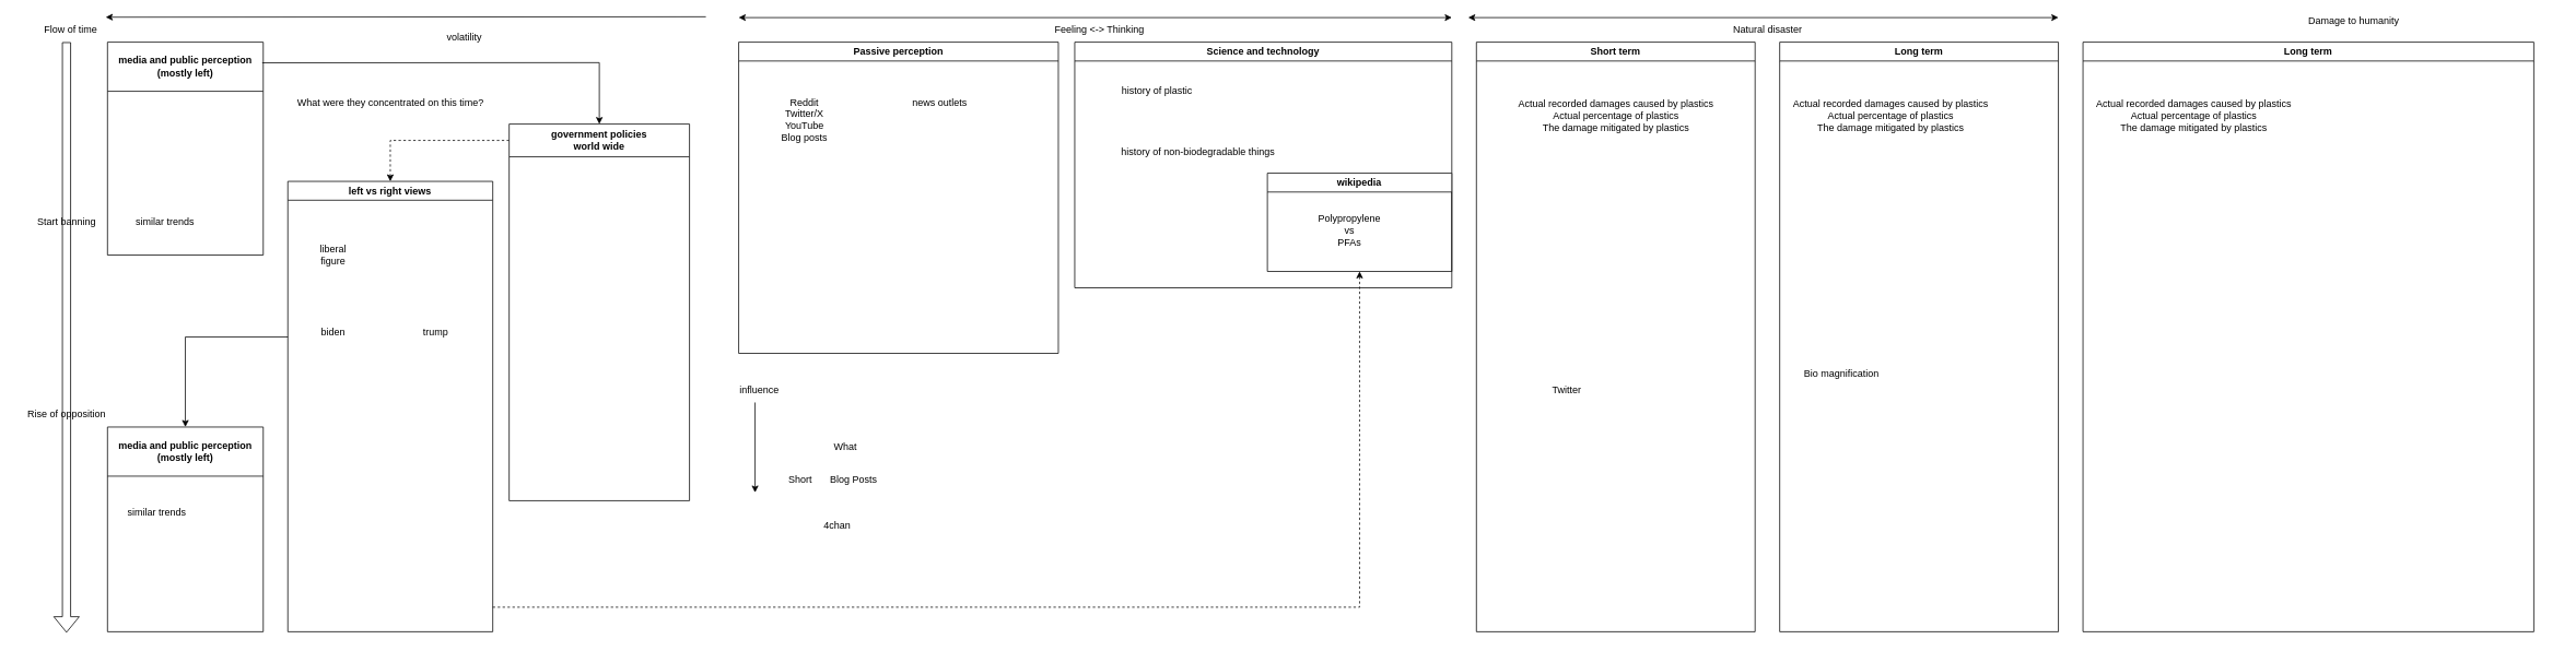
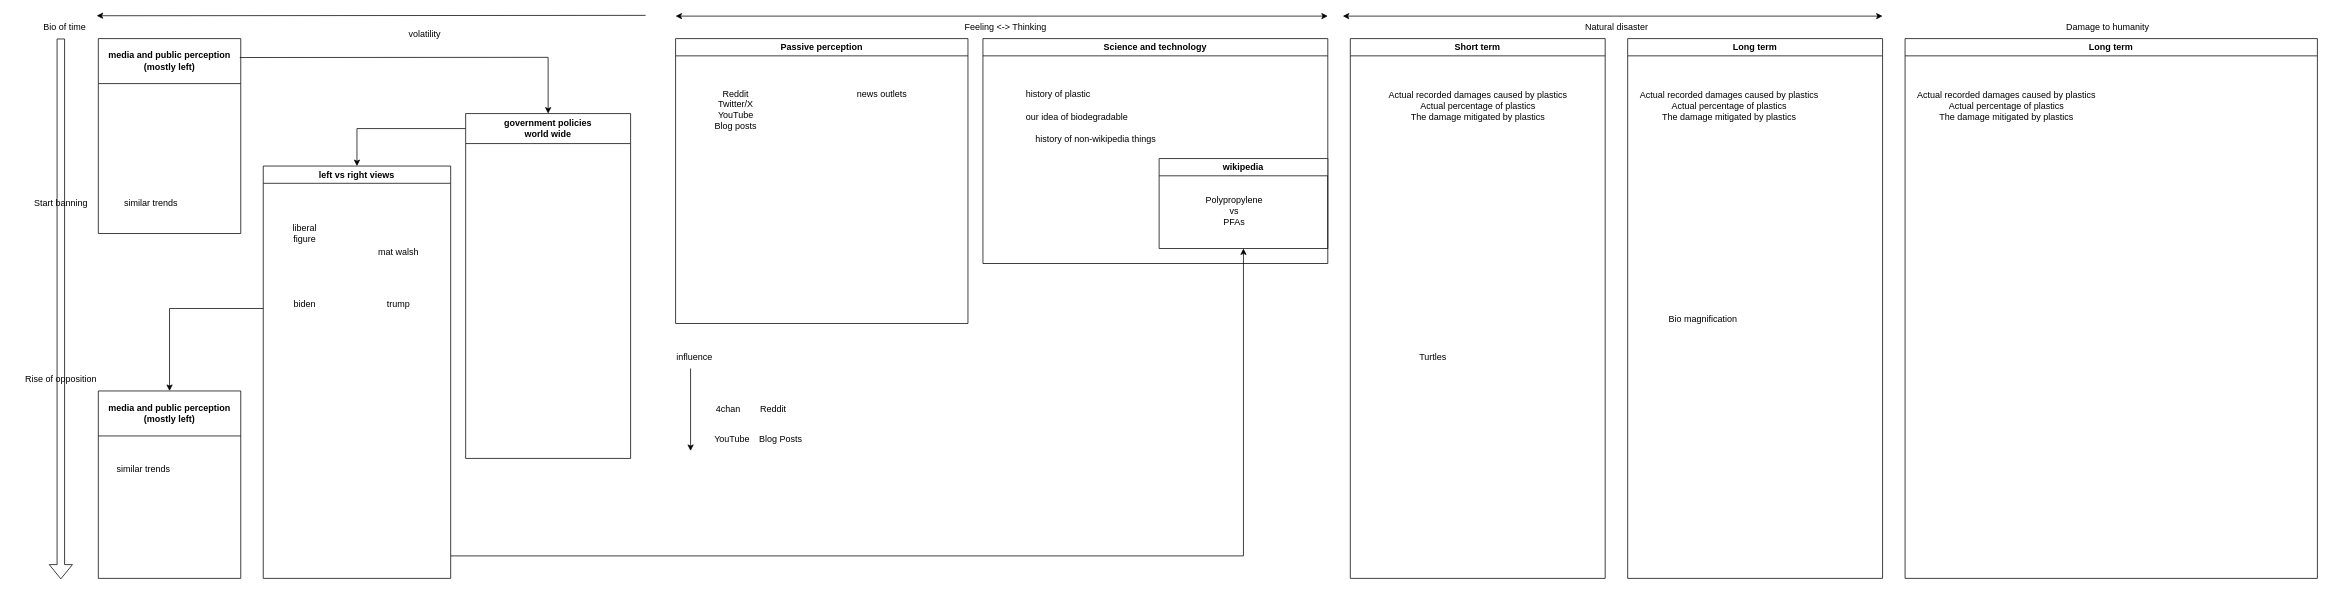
- <mxCell id="42" value="Damage to humanity" style="text;html=1;align=center;verticalAlign=middle;resizable=0;points=[];autosize=1;strokeColor=none;fillColor=none;" parent="1" vertex="1"><mxGeometry x="2800" y="11" width="140" height="30" as="geometry" /></mxCell>
+ <mxCell id="42" value="Damage to humanity" style="text;html=1;align=center;verticalAlign=middle;resizable=0;points=[];autosize=1;strokeColor=none;fillColor=none;" parent="1" vertex="1"><mxGeometry x="2740" y="21" width="140" height="30" as="geometry" /></mxCell>
- <mxCell id="3" value="Flow of time" style="text;html=1;align=center;verticalAlign=middle;resizable=0;points=[];autosize=1;strokeColor=none;fillColor=none;" parent="1" vertex="1"><mxGeometry x="40" y="21" width="90" height="30" as="geometry" /></mxCell>
+ <mxCell id="3" value="Bio of time" style="text;html=1;align=center;verticalAlign=middle;resizable=0;points=[];autosize=1;strokeColor=none;fillColor=none;" parent="1" vertex="1"><mxGeometry x="40" y="21" width="90" height="30" as="geometry" /></mxCell>
- <mxCell id="16" value="history of plastic" style="text;html=1;align=center;verticalAlign=middle;resizable=0;points=[];autosize=1;strokeColor=none;fillColor=none;" parent="13" vertex="1"><mxGeometry x="45" y="45" width="110" height="30" as="geometry" /></mxCell>
+ <mxCell id="16" value="history of plastic" style="text;html=1;align=center;verticalAlign=middle;resizable=0;points=[];autosize=1;strokeColor=none;fillColor=none;" parent="13" vertex="1"><mxGeometry x="45" y="60" width="110" height="30" as="geometry" /></mxCell>
- <mxCell id="28" value="What were they concentrated on this time?" style="text;html=1;align=center;verticalAlign=middle;resizable=0;points=[];autosize=1;strokeColor=none;fillColor=none;" parent="1" vertex="1"><mxGeometry x="350" y="111" width="250" height="30" as="geometry" /></mxCell>
- <mxCell id="23" value="news outlets" style="text;html=1;align=center;verticalAlign=middle;resizable=0;points=[];autosize=1;strokeColor=none;fillColor=none;" parent="21" vertex="1"><mxGeometry x="200" y="60" width="90" height="30" as="geometry" /></mxCell>
+ <mxCell id="23" value="news outlets" style="text;html=1;align=center;verticalAlign=middle;resizable=0;points=[];autosize=1;strokeColor=none;fillColor=none;" parent="21" vertex="1"><mxGeometry x="230" y="60" width="90" height="30" as="geometry" /></mxCell>
+ <mxCell id="17" value="our idea of biodegradable" style="text;html=1;align=center;verticalAlign=middle;resizable=0;points=[];autosize=1;strokeColor=none;fillColor=none;" parent="13" vertex="1"><mxGeometry x="45" y="90" width="160" height="30" as="geometry" /></mxCell>
- <mxCell id="19" style="edgeStyle=orthogonalEdgeStyle;rounded=0;orthogonalLoop=1;jettySize=auto;html=1;entryX=0.5;entryY=0;entryDx=0;entryDy=0;dashed=1;" parent="1" source="20" target="6" edge="1"><mxGeometry relative="1" as="geometry"><Array as="points"><mxPoint x="475" y="171" /></Array></mxGeometry></mxCell>
+ <mxCell id="19" style="edgeStyle=orthogonalEdgeStyle;rounded=0;orthogonalLoop=1;jettySize=auto;html=1;entryX=0.5;entryY=0;entryDx=0;entryDy=0;" parent="1" source="20" target="6" edge="1"><mxGeometry relative="1" as="geometry"><Array as="points"><mxPoint x="475" y="171" /></Array></mxGeometry></mxCell>
- <mxCell id="18" value="history of non-biodegradable things" style="text;html=1;align=center;verticalAlign=middle;resizable=0;points=[];autosize=1;strokeColor=none;fillColor=none;" parent="13" vertex="1"><mxGeometry x="40" y="120" width="220" height="30" as="geometry" /></mxCell>
+ <mxCell id="18" value="history of non-wikipedia things" style="text;html=1;align=center;verticalAlign=middle;resizable=0;points=[];autosize=1;strokeColor=none;fillColor=none;" parent="13" vertex="1"><mxGeometry x="40" y="120" width="220" height="30" as="geometry" /></mxCell>
+ <mxCell id="7" value="mat walsh" style="text;html=1;align=center;verticalAlign=middle;resizable=0;points=[];autosize=1;strokeColor=none;fillColor=none;" parent="6" vertex="1"><mxGeometry x="140" y="100" width="80" height="30" as="geometry" /></mxCell>
- <mxCell id="41" value="Bio magnification" style="text;html=1;align=center;verticalAlign=middle;resizable=0;points=[];autosize=1;strokeColor=none;fillColor=none;" parent="39" vertex="1"><mxGeometry x="15" y="390" width="120" height="30" as="geometry" /></mxCell>
+ <mxCell id="41" value="Bio magnification" style="text;html=1;align=center;verticalAlign=middle;resizable=0;points=[];autosize=1;strokeColor=none;fillColor=none;" parent="39" vertex="1"><mxGeometry x="40" y="360" width="120" height="30" as="geometry" /></mxCell>
- <mxCell id="38" value="Twitter" style="text;html=1;align=center;verticalAlign=middle;resizable=0;points=[];autosize=1;strokeColor=none;fillColor=none;" parent="36" vertex="1"><mxGeometry x="80" y="410" width="60" height="30" as="geometry" /></mxCell>
+ <mxCell id="38" value="Turtles" style="text;html=1;align=center;verticalAlign=middle;resizable=0;points=[];autosize=1;strokeColor=none;fillColor=none;" parent="36" vertex="1"><mxGeometry x="80" y="410" width="60" height="30" as="geometry" /></mxCell>
- <mxCell id="45" value="What" style="text;html=1;align=center;verticalAlign=middle;resizable=0;points=[];autosize=1;strokeColor=none;fillColor=none;" parent="1" vertex="1"><mxGeometry x="1000" y="531" width="60" height="30" as="geometry" /></mxCell>
+ <mxCell id="45" value="Reddit" style="text;html=1;align=center;verticalAlign=middle;resizable=0;points=[];autosize=1;strokeColor=none;fillColor=none;" parent="1" vertex="1"><mxGeometry x="1000" y="531" width="60" height="30" as="geometry" /></mxCell>
- <mxCell id="46" value="Short" style="text;html=1;align=center;verticalAlign=middle;resizable=0;points=[];autosize=1;strokeColor=none;fillColor=none;" parent="1" vertex="1"><mxGeometry x="940" y="571" width="70" height="30" as="geometry" /></mxCell>
+ <mxCell id="46" value="YouTube" style="text;html=1;align=center;verticalAlign=middle;resizable=0;points=[];autosize=1;strokeColor=none;fillColor=none;" parent="1" vertex="1"><mxGeometry x="940" y="571" width="70" height="30" as="geometry" /></mxCell>
- <mxCell id="47" value="4chan" style="text;html=1;align=center;verticalAlign=middle;resizable=0;points=[];autosize=1;strokeColor=none;fillColor=none;" parent="1" vertex="1"><mxGeometry x="990" y="626" width="60" height="30" as="geometry" /></mxCell>
+ <mxCell id="47" value="4chan" style="text;html=1;align=center;verticalAlign=middle;resizable=0;points=[];autosize=1;strokeColor=none;fillColor=none;" parent="1" vertex="1"><mxGeometry x="940" y="531" width="60" height="30" as="geometry" /></mxCell>
- <mxCell id="5" style="edgeStyle=orthogonalEdgeStyle;rounded=0;orthogonalLoop=1;jettySize=auto;html=1;entryX=0.5;entryY=1;entryDx=0;entryDy=0;dashed=1;" parent="1" source="6" target="14" edge="1"><mxGeometry relative="1" as="geometry"><mxPoint x="1520" y="631" as="targetPoint" /><Array as="points"><mxPoint x="1658" y="741" /></Array></mxGeometry></mxCell>
+ <mxCell id="5" style="edgeStyle=orthogonalEdgeStyle;rounded=0;orthogonalLoop=1;jettySize=auto;html=1;entryX=0.5;entryY=1;entryDx=0;entryDy=0;" parent="1" source="6" target="14" edge="1"><mxGeometry relative="1" as="geometry"><mxPoint x="1520" y="631" as="targetPoint" /><Array as="points"><mxPoint x="1658" y="741" /></Array></mxGeometry></mxCell>
